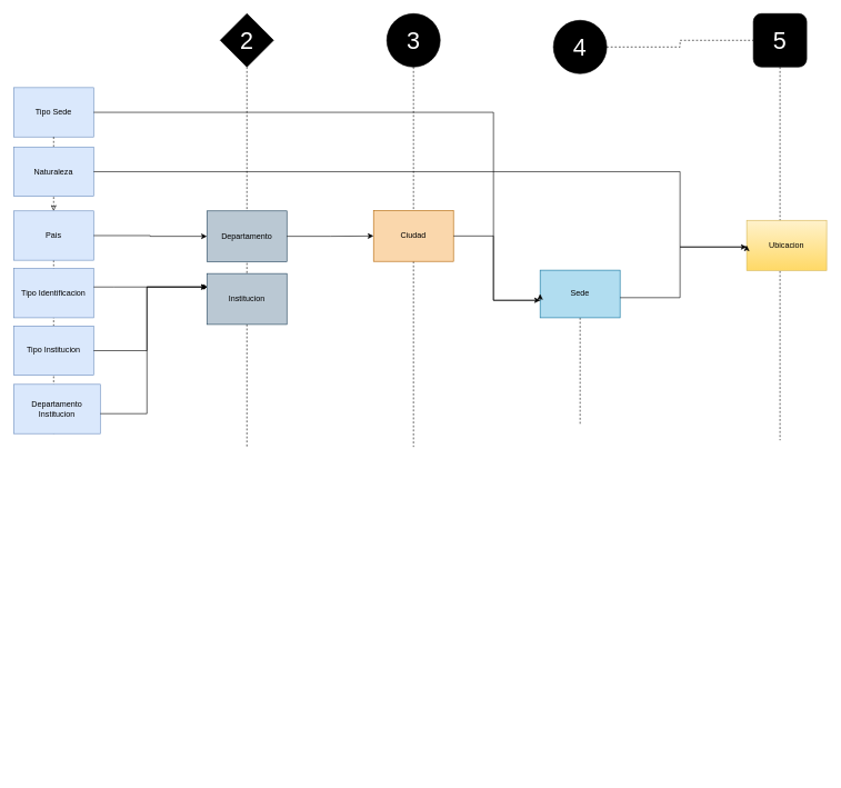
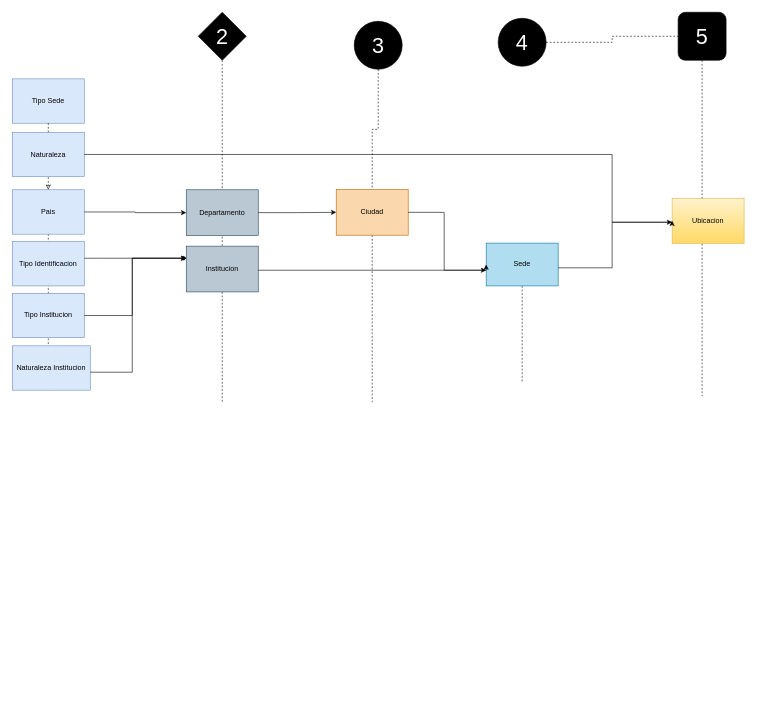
- <mxCell id="29" value="&lt;font color=&quot;#ffffff&quot; style=&quot;font-size: 36px;&quot;&gt;3&lt;/font&gt;" style="ellipse;whiteSpace=wrap;html=1;aspect=fixed;fillColor=#000000;" parent="27" vertex="1"><mxGeometry width="80" height="80" as="geometry" /></mxCell>
+ <mxCell id="29" value="&lt;font color=&quot;#ffffff&quot; style=&quot;font-size: 36px;&quot;&gt;3&lt;/font&gt;" style="ellipse;whiteSpace=wrap;html=1;aspect=fixed;fillColor=#000000;" parent="27" vertex="1"><mxGeometry x="10" y="15" width="80" height="80" as="geometry" /></mxCell>
- <mxCell id="40" style="edgeStyle=orthogonalEdgeStyle;rounded=0;orthogonalLoop=1;jettySize=auto;html=1;" parent="1" source="4" target="21" edge="1"><mxGeometry relative="1" as="geometry"><Array as="points"><mxPoint x="740" y="168" /><mxPoint x="740" y="450" /></Array></mxGeometry></mxCell>
+ <mxCell id="37" style="edgeStyle=orthogonalEdgeStyle;rounded=0;orthogonalLoop=1;jettySize=auto;html=1;" parent="1" source="14" target="21" edge="1"><mxGeometry relative="1" as="geometry"><Array as="points"><mxPoint x="530" y="450" /><mxPoint x="530" y="450" /></Array></mxGeometry></mxCell>
- <mxCell id="9" value="Departamento Institucion" style="rounded=0;whiteSpace=wrap;html=1;fillColor=#dae8fc;strokeColor=#6c8ebf;" parent="2" vertex="1"><mxGeometry x="-20" y="556.027" width="130" height="73.973" as="geometry" /></mxCell>
+ <mxCell id="9" value="Naturaleza Institucion" style="rounded=0;whiteSpace=wrap;html=1;fillColor=#dae8fc;strokeColor=#6c8ebf;" parent="2" vertex="1"><mxGeometry x="-20" y="556.027" width="130" height="73.973" as="geometry" /></mxCell>
